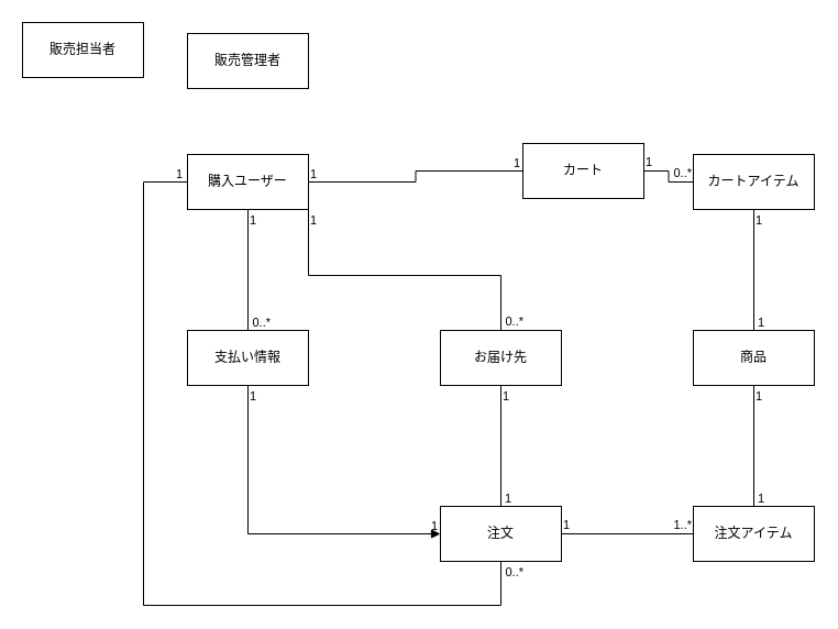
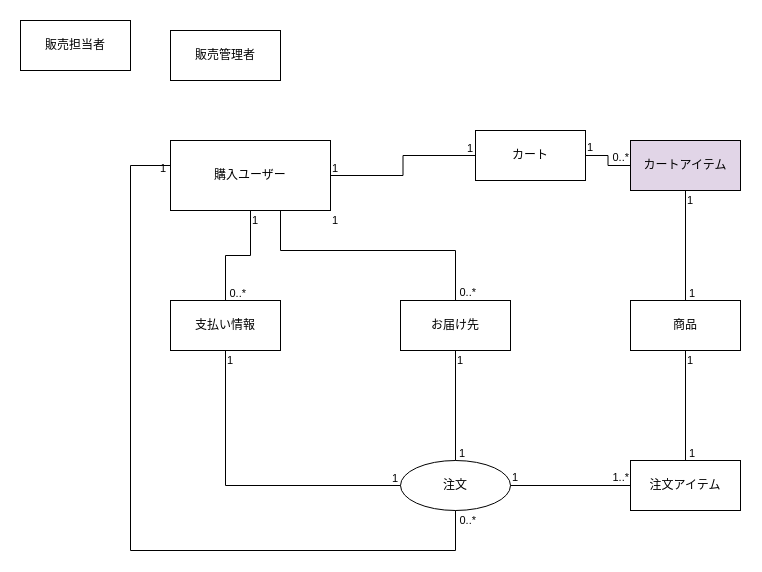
- <mxCell id="2" value="購入ユーザー" style="html=1;whiteSpace=wrap;" vertex="1" parent="1"><mxGeometry x="170" y="140" width="110" height="50" as="geometry" /></mxCell>
+ <mxCell id="2" value="購入ユーザー" style="html=1;whiteSpace=wrap;" vertex="1" parent="1"><mxGeometry x="170" y="140" width="160" height="70" as="geometry" /></mxCell>
- <mxCell id="9" value="カートアイテム" style="html=1;whiteSpace=wrap;" vertex="1" parent="1"><mxGeometry x="630" y="140" width="110" height="50" as="geometry" /></mxCell>
+ <mxCell id="9" value="カートアイテム" style="html=1;whiteSpace=wrap;fillColor=#e1d5e7;" vertex="1" parent="1"><mxGeometry x="630" y="140" width="110" height="50" as="geometry" /></mxCell>
- <mxCell id="27" value="" style="endArrow=block;html=1;edgeStyle=orthogonalEdgeStyle;rounded=0;exitX=0.5;exitY=1;exitDx=0;exitDy=0;entryX=0;entryY=0.5;entryDx=0;entryDy=0;" edge="1" parent="1" source="6" target="10"><mxGeometry relative="1" as="geometry"><mxPoint x="250" y="370" as="sourcePoint" /><mxPoint x="250" y="480" as="targetPoint" /></mxGeometry></mxCell>
+ <mxCell id="27" value="" style="endArrow=none;html=1;edgeStyle=orthogonalEdgeStyle;rounded=0;exitX=0.5;exitY=1;exitDx=0;exitDy=0;entryX=0;entryY=0.5;entryDx=0;entryDy=0;" edge="1" parent="1" source="6" target="10"><mxGeometry relative="1" as="geometry"><mxPoint x="250" y="370" as="sourcePoint" /><mxPoint x="250" y="480" as="targetPoint" /></mxGeometry></mxCell>
- <mxCell id="10" value="注文" style="html=1;whiteSpace=wrap;" vertex="1" parent="1"><mxGeometry x="400" y="460" width="110" height="50" as="geometry" /></mxCell>
+ <mxCell id="10" value="注文" style="ellipse;html=1;whiteSpace=wrap;" vertex="1" parent="1"><mxGeometry x="400" y="460" width="110" height="50" as="geometry" /></mxCell>
